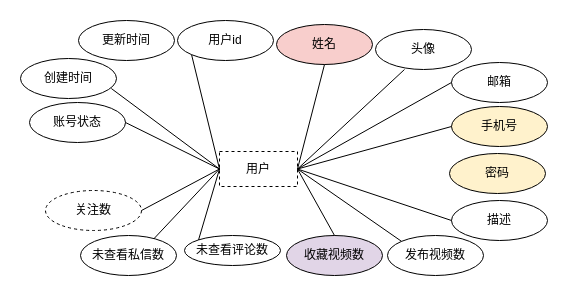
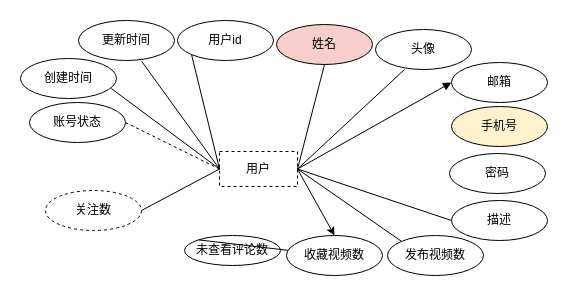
- <mxCell id="19" value="" style="endArrow=none;html=1;rounded=0;exitX=1;exitY=0.5;exitDx=0;exitDy=0;entryX=0;entryY=0.5;entryDx=0;entryDy=0;" edge="1" parent="1" source="2" target="5"><mxGeometry width="50" height="50" relative="1" as="geometry"><mxPoint x="88" y="419" as="sourcePoint" /><mxPoint x="138" y="369" as="targetPoint" /></mxGeometry></mxCell>
+ <mxCell id="19" value="" style="endArrow=block;html=1;rounded=0;exitX=1;exitY=0.5;exitDx=0;exitDy=0;entryX=0;entryY=0.5;entryDx=0;entryDy=0;" edge="1" parent="1" source="2" target="5"><mxGeometry width="50" height="50" relative="1" as="geometry"><mxPoint x="88" y="419" as="sourcePoint" /><mxPoint x="138" y="369" as="targetPoint" /></mxGeometry></mxCell>
+ <mxCell id="28" value="" style="endArrow=none;html=1;rounded=0;entryX=0;entryY=0.5;entryDx=0;entryDy=0;exitX=0.658;exitY=1.02;exitDx=0;exitDy=0;exitPerimeter=0;" edge="1" parent="1" source="17" target="2"><mxGeometry width="50" height="50" relative="1" as="geometry"><mxPoint x="-13" y="387" as="sourcePoint" /><mxPoint x="37" y="337" as="targetPoint" /></mxGeometry></mxCell>
- <mxCell id="29" value="" style="endArrow=none;html=1;rounded=0;entryX=0;entryY=0.5;entryDx=0;entryDy=0;exitX=1;exitY=0.5;exitDx=0;exitDy=0;" edge="1" parent="1" source="10" target="2"><mxGeometry width="50" height="50" relative="1" as="geometry"><mxPoint x="0" y="383" as="sourcePoint" /><mxPoint x="50" y="333" as="targetPoint" /></mxGeometry></mxCell>
+ <mxCell id="29" value="" style="endArrow=none;html=1;rounded=0;entryX=0;entryY=0.5;entryDx=0;entryDy=0;exitX=1;exitY=0.5;exitDx=0;exitDy=0;dashed=1;" edge="1" parent="1" source="10" target="2"><mxGeometry width="50" height="50" relative="1" as="geometry"><mxPoint x="0" y="383" as="sourcePoint" /><mxPoint x="50" y="333" as="targetPoint" /></mxGeometry></mxCell>
- <mxCell id="20" value="" style="endArrow=none;html=1;rounded=0;exitX=1;exitY=0.5;exitDx=0;exitDy=0;entryX=0;entryY=0.5;entryDx=0;entryDy=0;" edge="1" parent="1" source="2" target="6"><mxGeometry width="50" height="50" relative="1" as="geometry"><mxPoint x="112" y="399" as="sourcePoint" /><mxPoint x="162" y="349" as="targetPoint" /></mxGeometry></mxCell>
- <mxCell id="8" value="密码" style="ellipse;whiteSpace=wrap;html=1;fillColor=#fff2cc;" vertex="1" parent="1"><mxGeometry x="449" y="153" width="96" height="40" as="geometry" /></mxCell>
+ <mxCell id="8" value="密码" style="ellipse;whiteSpace=wrap;html=1;" vertex="1" parent="1"><mxGeometry x="449" y="153" width="96" height="40" as="geometry" /></mxCell>
- <mxCell id="26" value="" style="endArrow=none;html=1;rounded=0;entryX=0;entryY=0.5;entryDx=0;entryDy=0;exitX=0.763;exitY=0.085;exitDx=0;exitDy=0;exitPerimeter=0;" edge="1" parent="1" source="12" target="2"><mxGeometry width="50" height="50" relative="1" as="geometry"><mxPoint x="71" y="454" as="sourcePoint" /><mxPoint x="121" y="404" as="targetPoint" /></mxGeometry></mxCell>
- <mxCell id="25" value="" style="endArrow=none;html=1;rounded=0;entryX=0;entryY=0.5;entryDx=0;entryDy=0;exitX=0;exitY=0;exitDx=0;exitDy=0;" edge="1" parent="1" source="11" target="2"><mxGeometry width="50" height="50" relative="1" as="geometry"><mxPoint x="-53" y="455" as="sourcePoint" /><mxPoint x="-3" y="405" as="targetPoint" /></mxGeometry></mxCell>
+ <mxCell id="25" value="" style="endArrow=none;html=1;rounded=0;exitX=0;exitY=0;exitDx=0;exitDy=0;" edge="1" parent="1" source="11" target="14"><mxGeometry width="50" height="50" relative="1" as="geometry"><mxPoint x="-53" y="455" as="sourcePoint" /><mxPoint x="-3" y="405" as="targetPoint" /></mxGeometry></mxCell>
- <mxCell id="23" value="" style="endArrow=none;html=1;rounded=0;exitX=1;exitY=0.5;exitDx=0;exitDy=0;entryX=0.5;entryY=0;entryDx=0;entryDy=0;" edge="1" parent="1" source="2" target="14"><mxGeometry width="50" height="50" relative="1" as="geometry"><mxPoint x="107" y="417" as="sourcePoint" /><mxPoint x="157" y="367" as="targetPoint" /></mxGeometry></mxCell>
+ <mxCell id="23" value="" style="endArrow=classic;html=1;rounded=0;exitX=1;exitY=0.5;exitDx=0;exitDy=0;entryX=0.5;entryY=0;entryDx=0;entryDy=0;" edge="1" parent="1" source="2" target="14"><mxGeometry width="50" height="50" relative="1" as="geometry"><mxPoint x="107" y="417" as="sourcePoint" /><mxPoint x="157" y="367" as="targetPoint" /></mxGeometry></mxCell>
- <mxCell id="12" value="未查看私信数" style="ellipse;whiteSpace=wrap;html=1;" vertex="1" parent="1"><mxGeometry x="80" y="235" width="96" height="40" as="geometry" /></mxCell>
- <mxCell id="14" value="收藏视频数" style="ellipse;whiteSpace=wrap;html=1;fillColor=#e1d5e7;" vertex="1" parent="1"><mxGeometry x="286" y="235" width="96" height="40" as="geometry" /></mxCell>
+ <mxCell id="14" value="收藏视频数" style="ellipse;whiteSpace=wrap;html=1;" vertex="1" parent="1"><mxGeometry x="286" y="235" width="96" height="40" as="geometry" /></mxCell>
